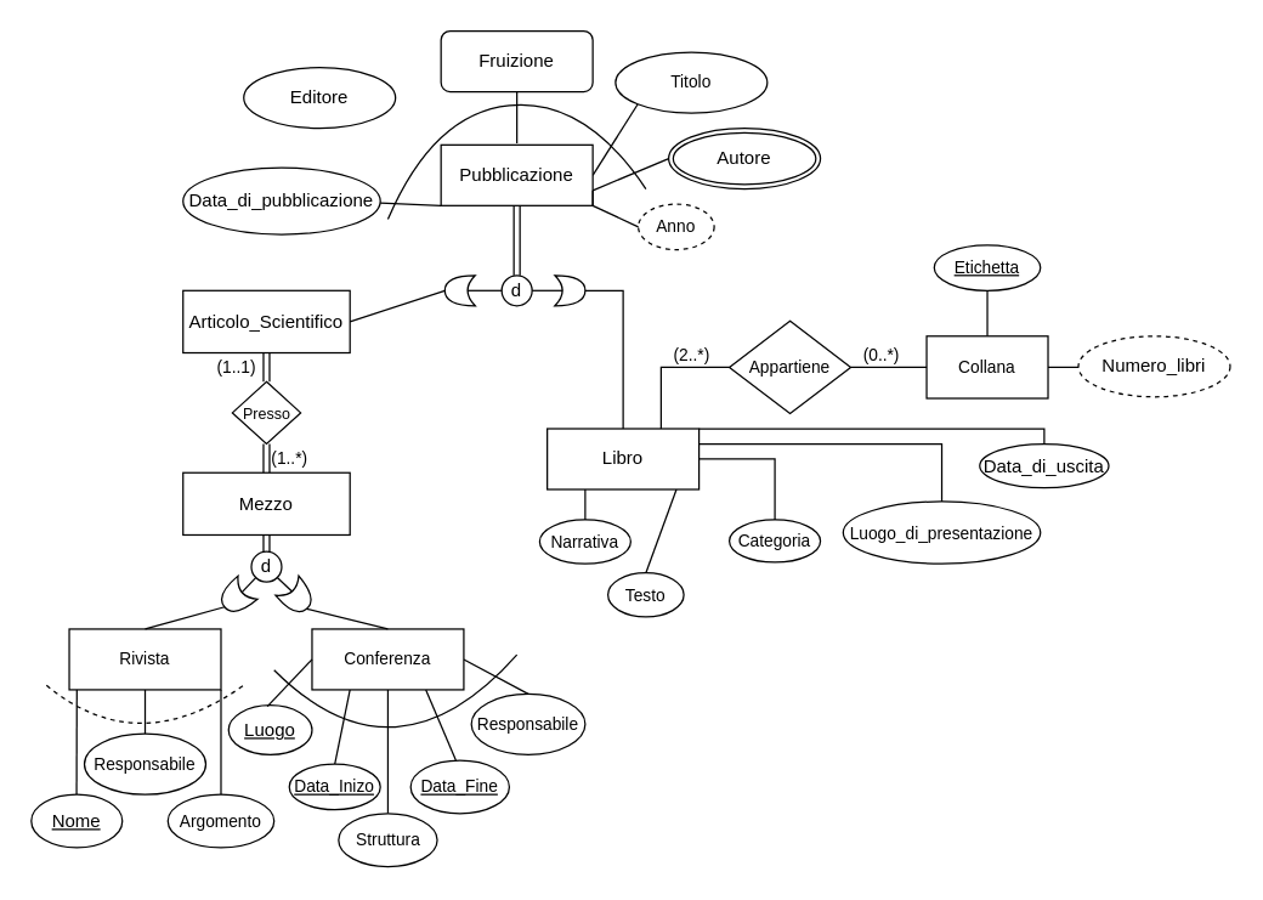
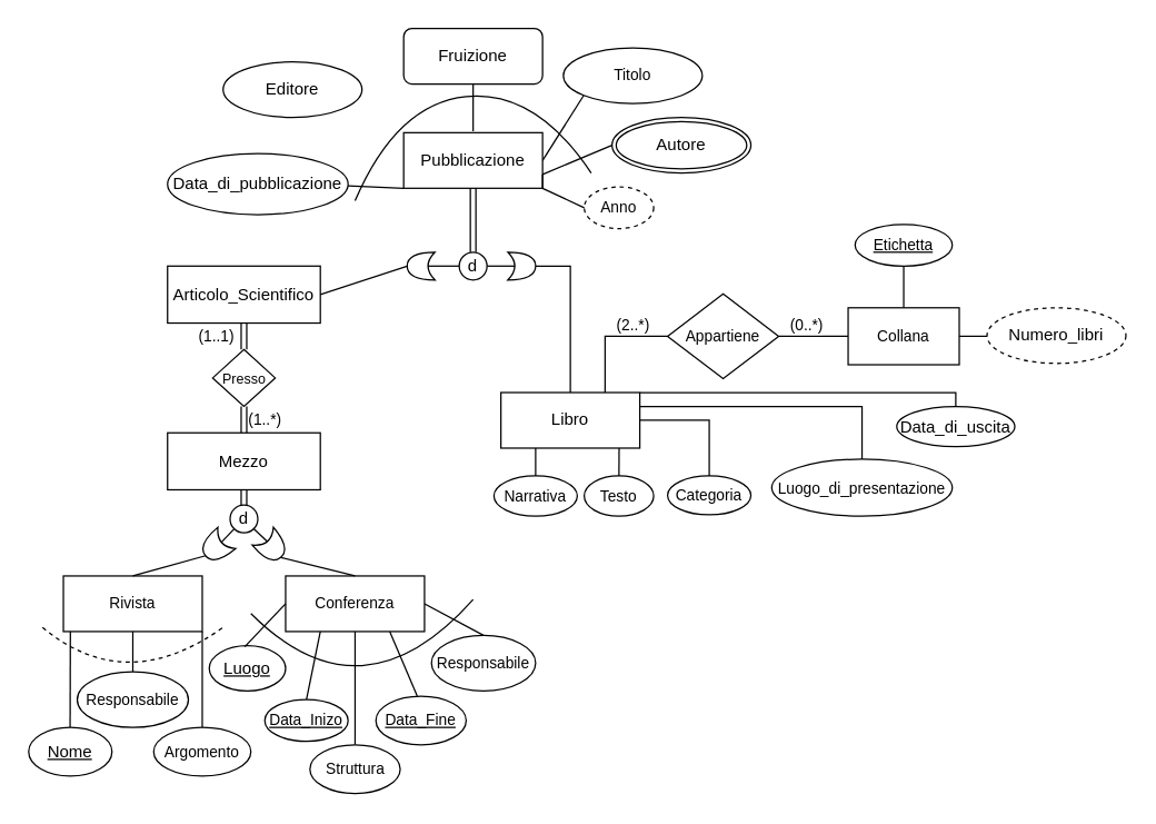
- <mxCell id="53" value="Testo" style="ellipse;whiteSpace=wrap;html=1;align=center;fontFamily=Helvetica;fontSize=11;fontColor=default;labelBackgroundColor=default;" parent="1" vertex="1"><mxGeometry x="400" y="377" width="50" height="29" as="geometry" /></mxCell>
+ <mxCell id="53" value="Testo" style="ellipse;whiteSpace=wrap;html=1;align=center;fontFamily=Helvetica;fontSize=11;fontColor=default;labelBackgroundColor=default;" parent="1" vertex="1"><mxGeometry x="420" y="342" width="50" height="29" as="geometry" /></mxCell>
